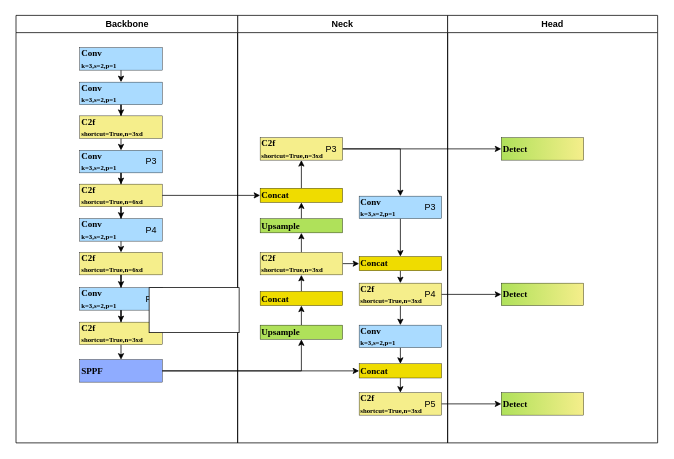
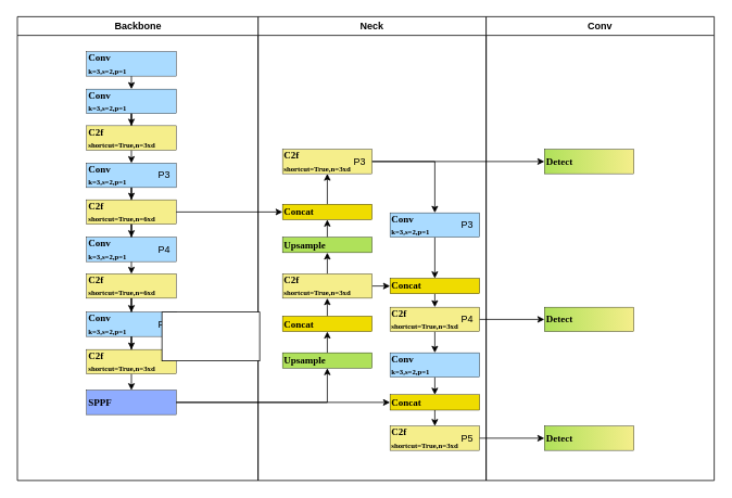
- <mxCell id="54" value="Head" style="swimlane;whiteSpace=wrap;movable=0;resizable=0;rotatable=0;deletable=0;editable=0;locked=1;connectable=0;" parent="1" vertex="1"><mxGeometry x="596" y="20" width="280" height="570" as="geometry" /></mxCell>
+ <mxCell id="54" value="Conv" style="swimlane;whiteSpace=wrap;movable=0;resizable=0;rotatable=0;deletable=0;editable=0;locked=1;connectable=0;" parent="1" vertex="1"><mxGeometry x="596" y="20" width="280" height="570" as="geometry" /></mxCell>
